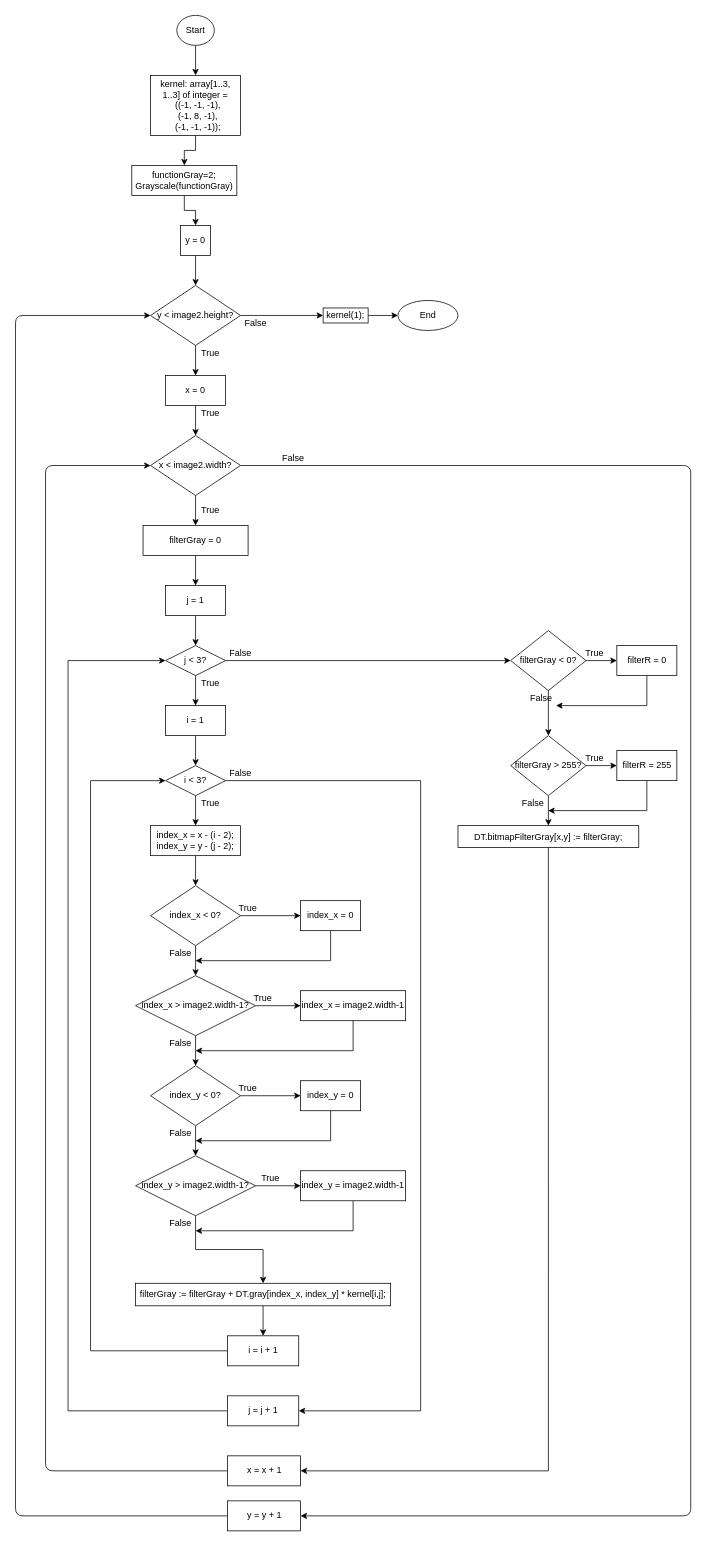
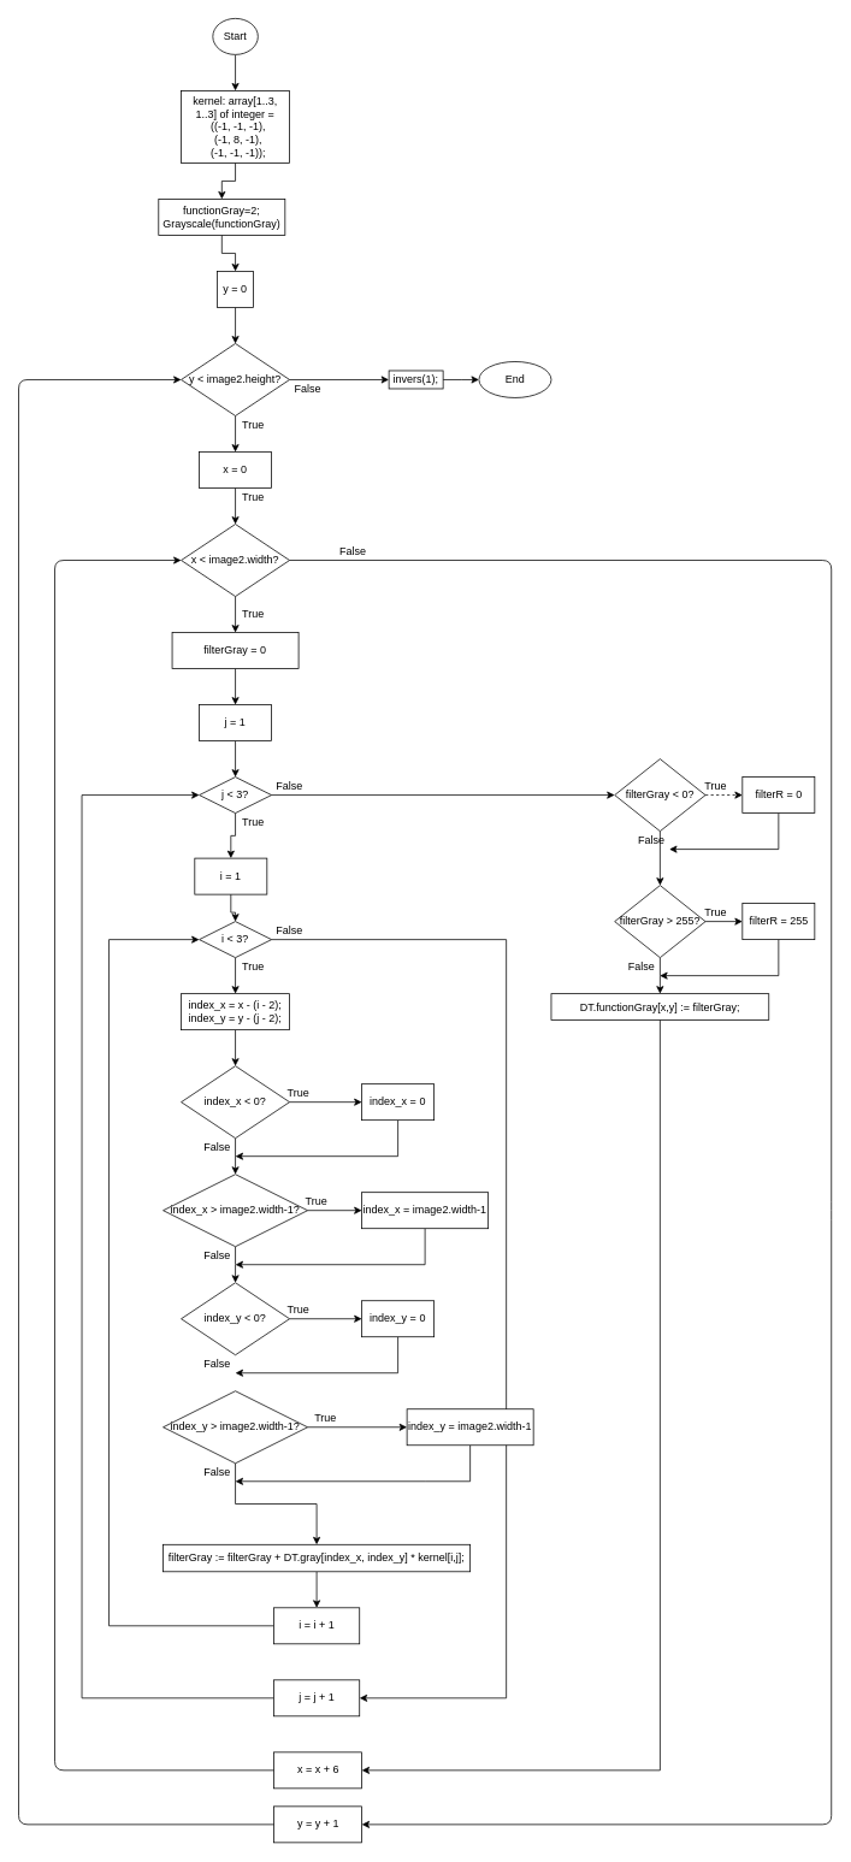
- <mxCell id="104" value="kernel(1);" style="rounded=0;whiteSpace=wrap;html=1;" vertex="1" parent="1"><mxGeometry x="430" y="410" width="60" height="20" as="geometry" /></mxCell>
+ <mxCell id="104" value="invers(1);" style="rounded=0;whiteSpace=wrap;html=1;" vertex="1" parent="1"><mxGeometry x="430" y="410" width="60" height="20" as="geometry" /></mxCell>
- <mxCell id="76" value="" style="edgeStyle=orthogonalEdgeStyle;rounded=0;orthogonalLoop=1;jettySize=auto;html=1;" parent="1" source="78" target="80" edge="1"><mxGeometry relative="1" as="geometry" /></mxCell>
+ <mxCell id="76" value="" style="edgeStyle=orthogonalEdgeStyle;rounded=0;orthogonalLoop=1;jettySize=auto;html=1;dashed=1;" parent="1" source="78" target="80" edge="1"><mxGeometry relative="1" as="geometry" /></mxCell>
- <mxCell id="34" value="i = 1" style="whiteSpace=wrap;html=1;rounded=0;" parent="1" vertex="1"><mxGeometry x="220" y="940" width="80" height="40" as="geometry" /></mxCell>
+ <mxCell id="34" value="i = 1" style="whiteSpace=wrap;html=1;rounded=0;" parent="1" vertex="1"><mxGeometry x="215" y="950" width="80" height="40" as="geometry" /></mxCell>
- <mxCell id="98" value="DT.bitmapFilterGray[x,y] := filterGray;" style="whiteSpace=wrap;html=1;" parent="1" vertex="1"><mxGeometry x="609.75" y="1100" width="241" height="29" as="geometry" /></mxCell>
+ <mxCell id="98" value="DT.functionGray[x,y] := filterGray;" style="whiteSpace=wrap;html=1;" parent="1" vertex="1"><mxGeometry x="609.75" y="1100" width="241" height="29" as="geometry" /></mxCell>
- <mxCell id="53" value="" style="edgeStyle=orthogonalEdgeStyle;rounded=0;orthogonalLoop=1;jettySize=auto;html=1;" parent="1" source="54" target="60" edge="1"><mxGeometry relative="1" as="geometry" /></mxCell>
- <mxCell id="63" value="index_y = image2.width-1" style="whiteSpace=wrap;html=1;rounded=0;" parent="1" vertex="1"><mxGeometry x="400" y="1560" width="140" height="40" as="geometry" /></mxCell>
+ <mxCell id="63" value="index_y = image2.width-1" style="whiteSpace=wrap;html=1;rounded=0;" parent="1" vertex="1"><mxGeometry x="450" y="1560" width="140" height="40" as="geometry" /></mxCell>
- <mxCell id="21" value="x = x + 1" style="rounded=0;whiteSpace=wrap;html=1;" parent="1" vertex="1"><mxGeometry x="302.5" y="1940" width="97.5" height="40" as="geometry" /></mxCell>
+ <mxCell id="21" value="x = x + 6" style="rounded=0;whiteSpace=wrap;html=1;" parent="1" vertex="1"><mxGeometry x="302.5" y="1940" width="97.5" height="40" as="geometry" /></mxCell>
